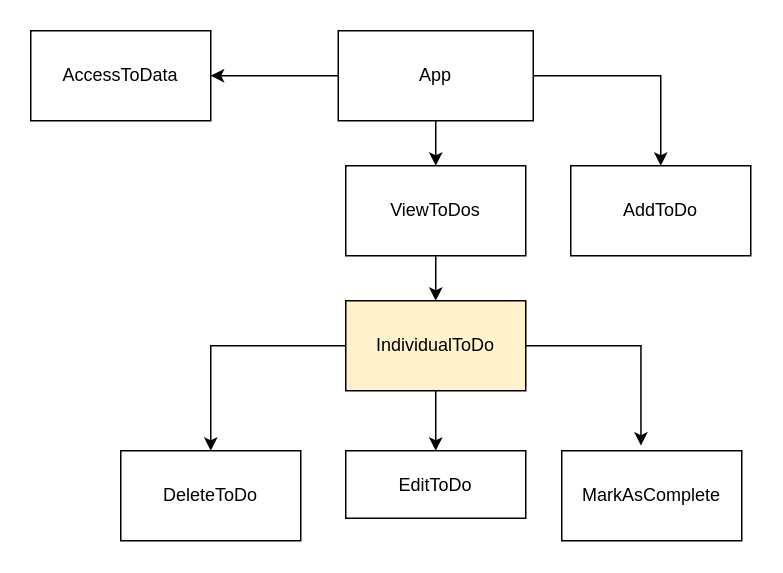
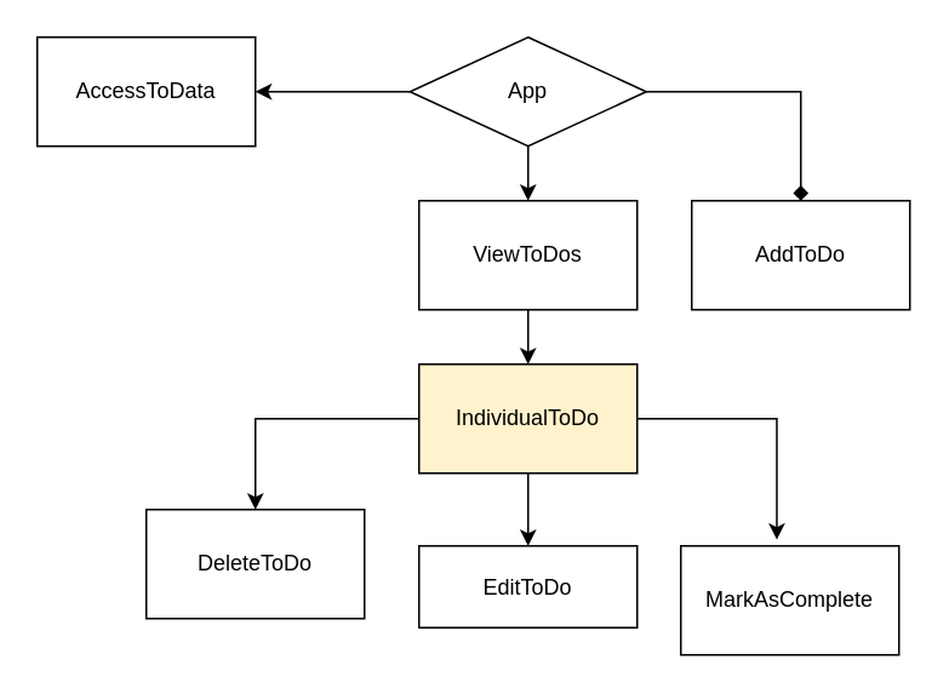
- <mxCell id="5" value="App" style="rounded=0;whiteSpace=wrap;html=1;" parent="1" vertex="1"><mxGeometry x="225" y="20" width="130" height="60" as="geometry" /></mxCell>
+ <mxCell id="5" value="App" style="rhombus;whiteSpace=wrap;html=1;" parent="1" vertex="1"><mxGeometry x="225" y="20" width="130" height="60" as="geometry" /></mxCell>
- <mxCell id="3" style="edgeStyle=orthogonalEdgeStyle;rounded=0;orthogonalLoop=1;jettySize=auto;html=1;exitX=1;exitY=0.5;exitDx=0;exitDy=0;entryX=0.5;entryY=0;entryDx=0;entryDy=0;" parent="1" source="5" target="6" edge="1"><mxGeometry relative="1" as="geometry" /></mxCell>
+ <mxCell id="3" style="edgeStyle=orthogonalEdgeStyle;rounded=0;orthogonalLoop=1;jettySize=auto;html=1;exitX=1;exitY=0.5;exitDx=0;exitDy=0;entryX=0.5;entryY=0;entryDx=0;entryDy=0;endArrow=diamond;" parent="1" source="5" target="6" edge="1"><mxGeometry relative="1" as="geometry" /></mxCell>
- <mxCell id="14" value="DeleteToDo" style="rounded=0;whiteSpace=wrap;html=1;" parent="1" vertex="1"><mxGeometry x="80" y="300" width="120" height="60" as="geometry" /></mxCell>
+ <mxCell id="14" value="DeleteToDo" style="rounded=0;whiteSpace=wrap;html=1;" parent="1" vertex="1"><mxGeometry x="80" y="280" width="120" height="60" as="geometry" /></mxCell>
